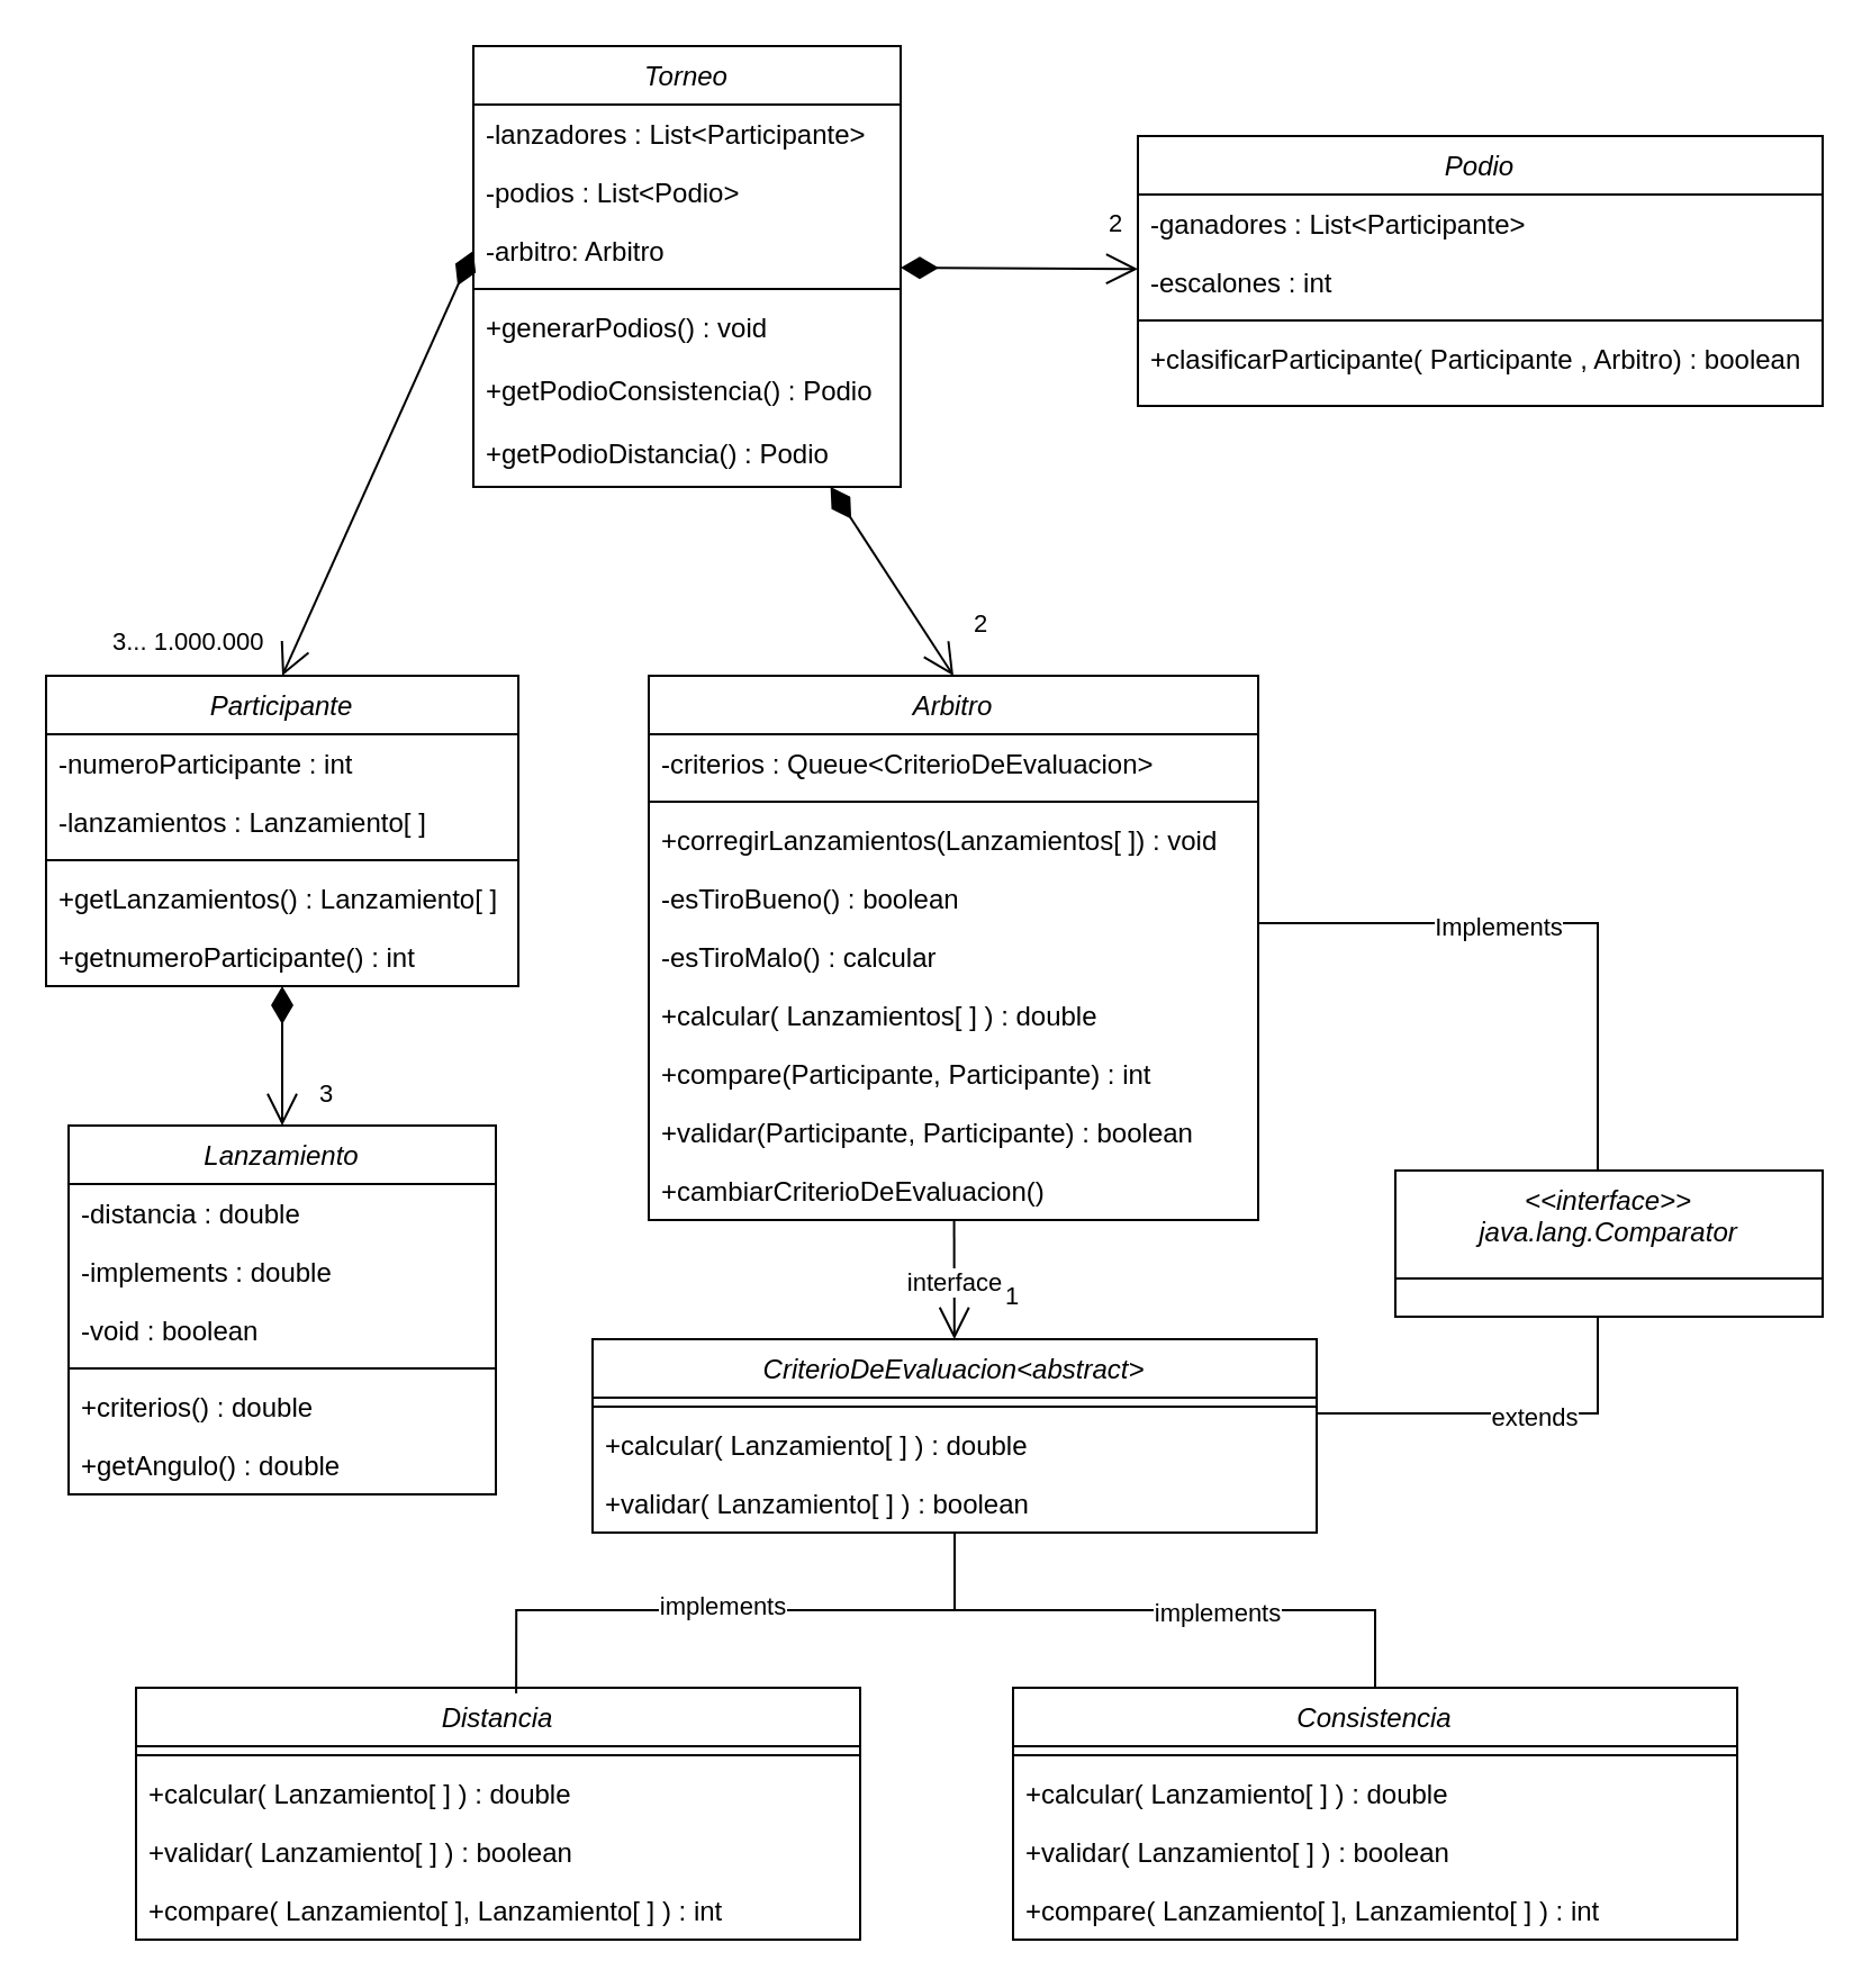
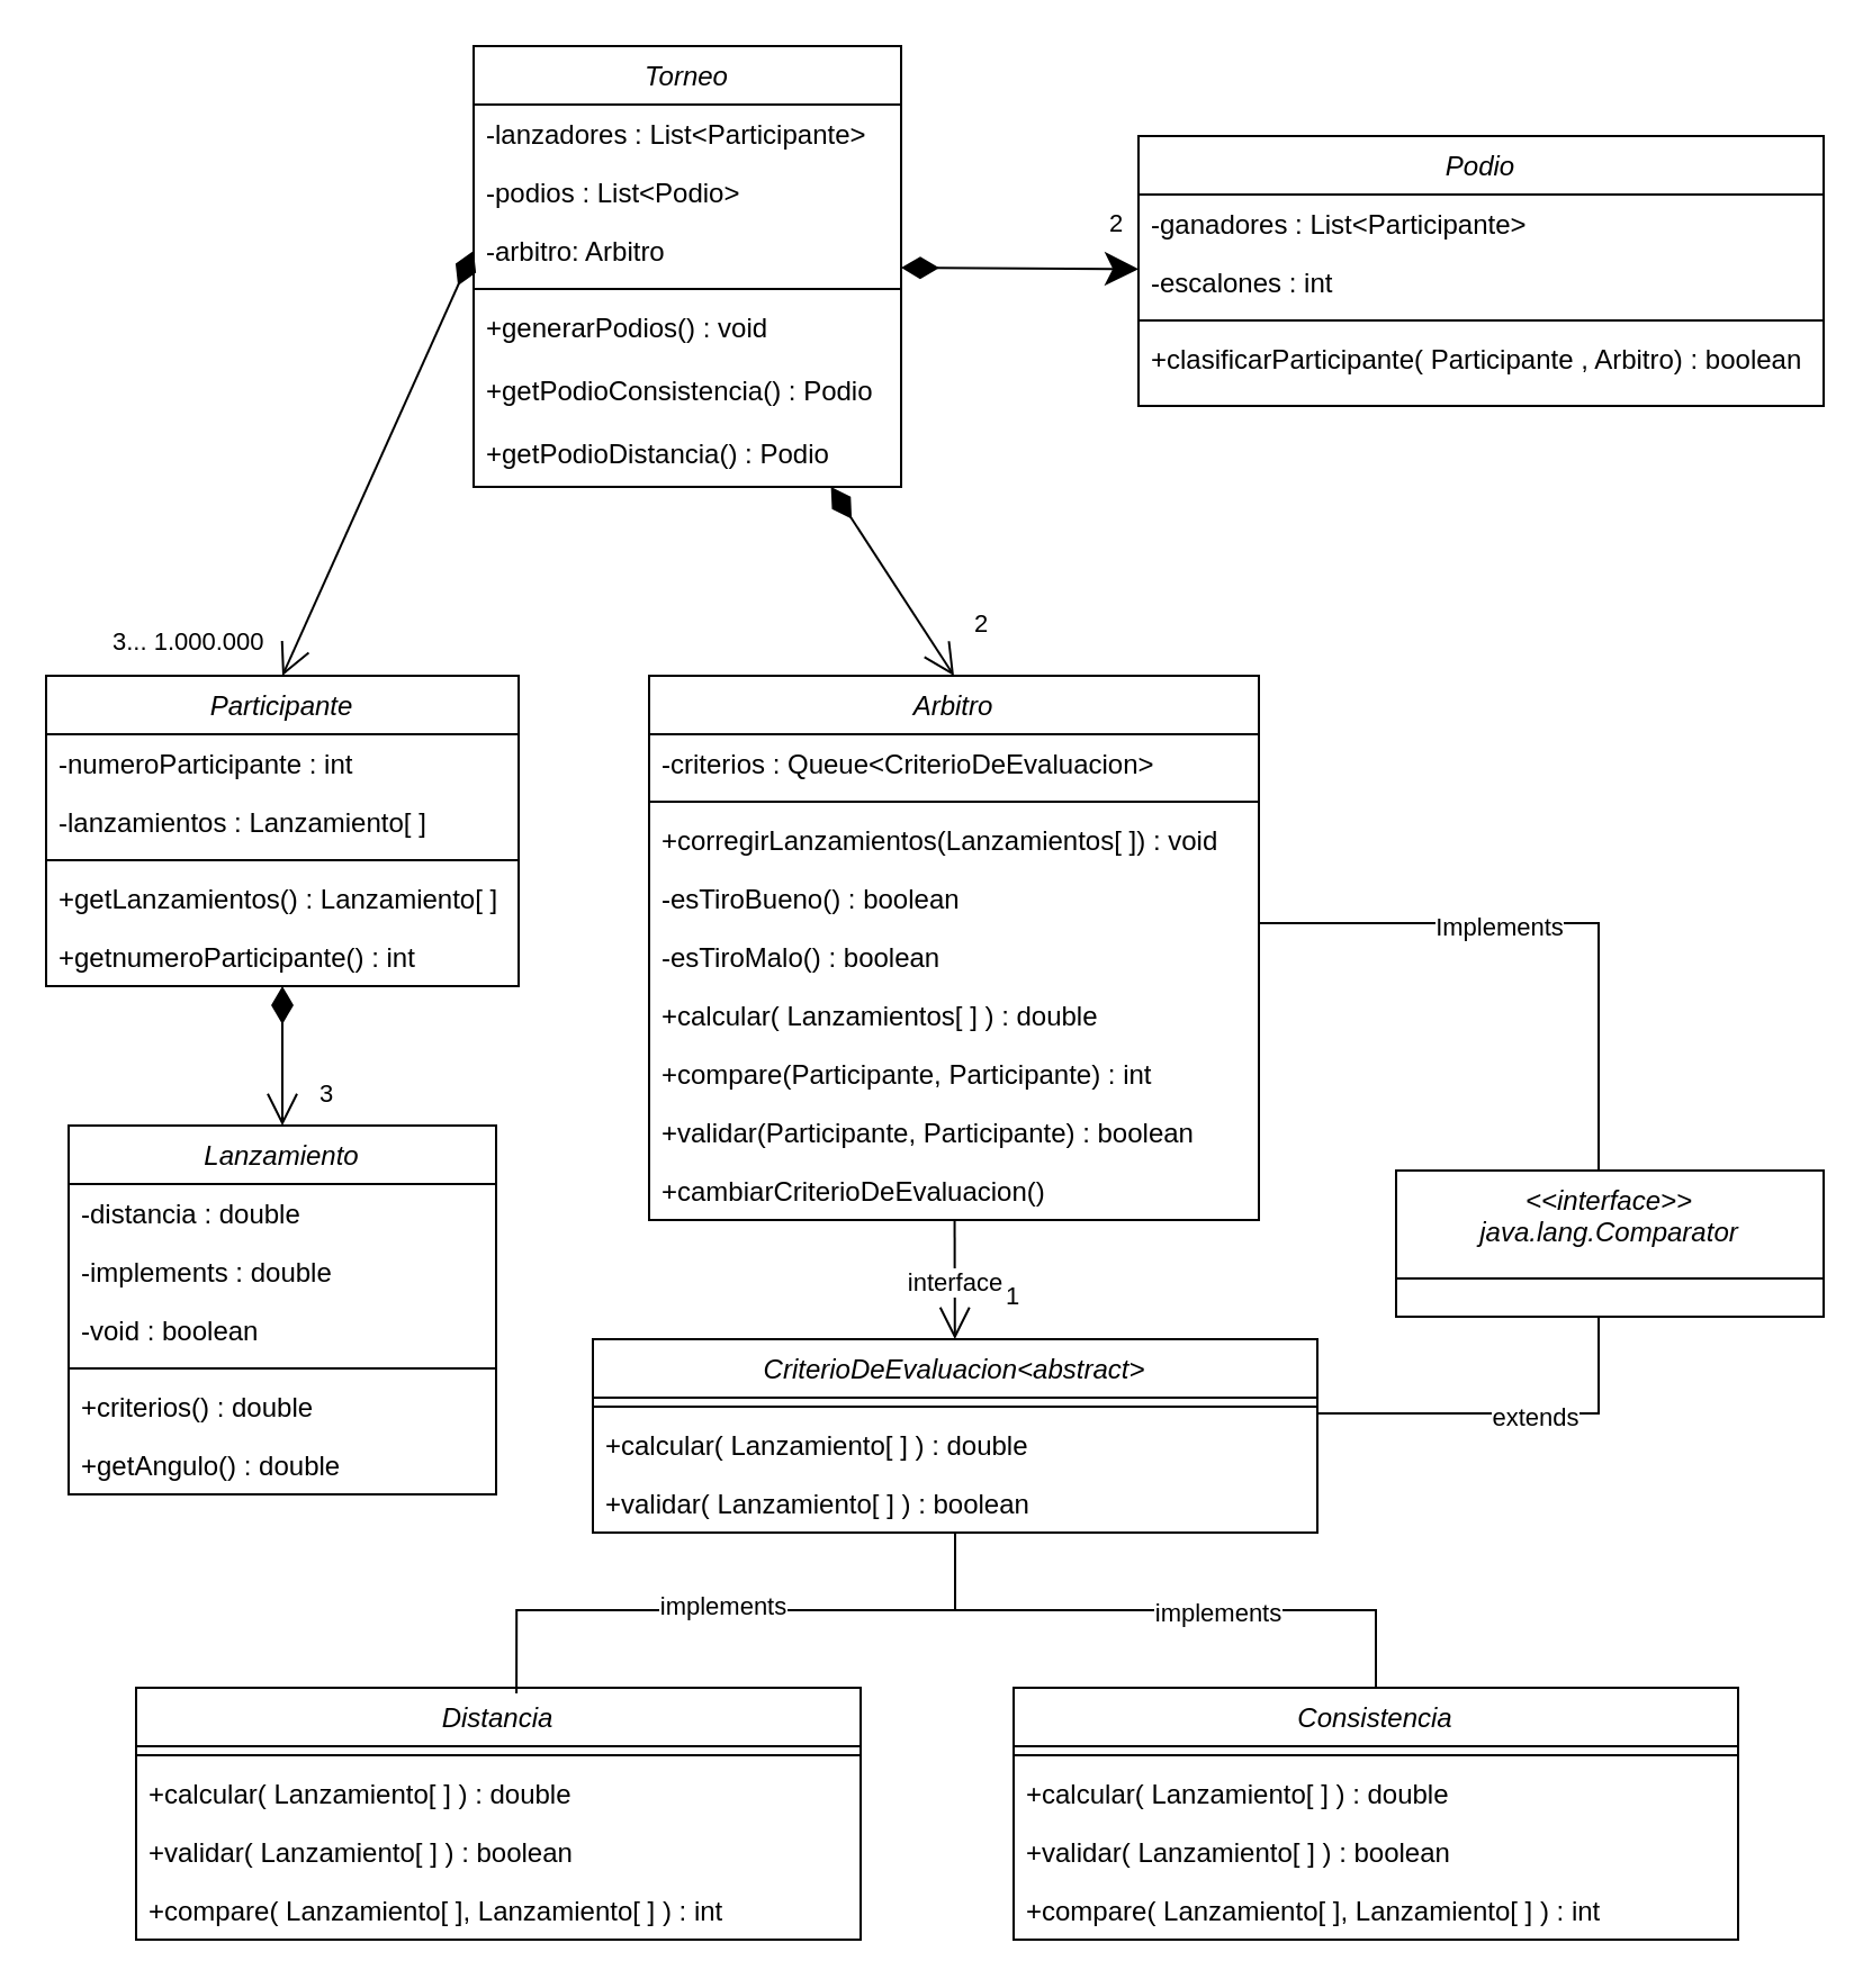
- <mxCell id="41" value="2" style="endArrow=open;html=1;endSize=12;startArrow=diamondThin;startSize=14;startFill=1;align=left;verticalAlign=bottom;" parent="1" source="15" target="23" edge="1"><mxGeometry x="0.72" y="11" relative="1" as="geometry"><mxPoint x="560" y="320" as="sourcePoint" /><mxPoint x="720" y="320" as="targetPoint" /><mxPoint as="offset" /></mxGeometry></mxCell>
+ <mxCell id="41" value="2" style="endArrow=classic;html=1;endSize=12;startArrow=diamondThin;startSize=14;startFill=1;align=left;verticalAlign=bottom;" parent="1" source="15" target="23" edge="1"><mxGeometry x="0.72" y="11" relative="1" as="geometry"><mxPoint x="560" y="320" as="sourcePoint" /><mxPoint x="720" y="320" as="targetPoint" /><mxPoint as="offset" /></mxGeometry></mxCell>
- <mxCell id="35" value="-esTiroMalo() : calcular" style="text;align=left;verticalAlign=top;spacingLeft=4;spacingRight=4;overflow=hidden;rotatable=0;points=[[0,0.5],[1,0.5]];portConstraint=eastwest;" parent="30" vertex="1"><mxGeometry y="112" width="271" height="26" as="geometry" /></mxCell>
+ <mxCell id="35" value="-esTiroMalo() : boolean" style="text;align=left;verticalAlign=top;spacingLeft=4;spacingRight=4;overflow=hidden;rotatable=0;points=[[0,0.5],[1,0.5]];portConstraint=eastwest;" parent="30" vertex="1"><mxGeometry y="112" width="271" height="26" as="geometry" /></mxCell>
